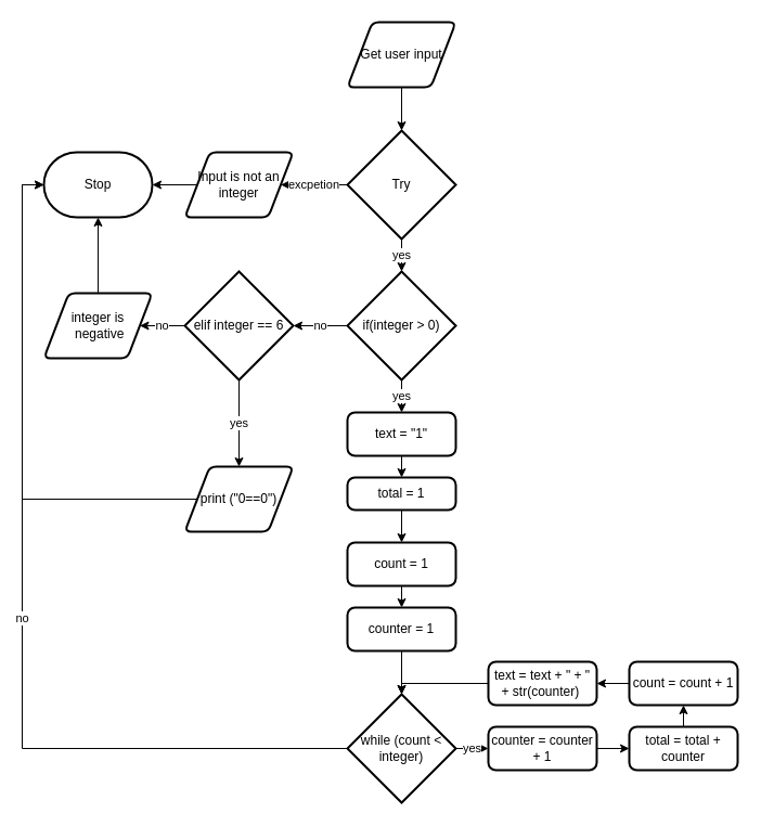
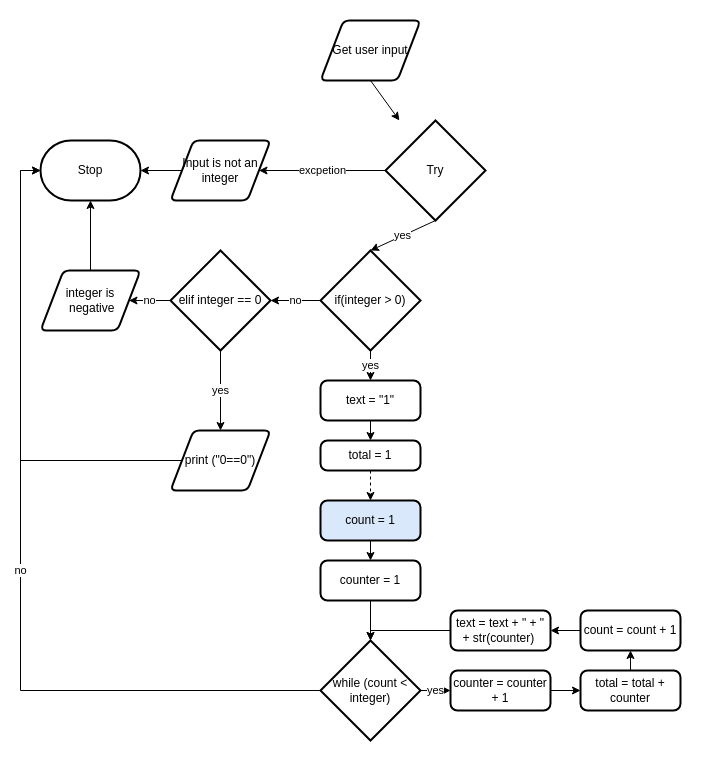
- <mxCell id="6" value="Try" style="strokeWidth=2;html=1;shape=mxgraph.flowchart.decision;whiteSpace=wrap;" vertex="1" parent="1"><mxGeometry x="320" y="120" width="100" height="100" as="geometry" /></mxCell>
+ <mxCell id="6" value="Try" style="strokeWidth=2;html=1;shape=mxgraph.flowchart.decision;whiteSpace=wrap;" vertex="1" parent="1"><mxGeometry x="385" y="120" width="100" height="100" as="geometry" /></mxCell>
- <mxCell id="31" value="elif integer == 6" style="strokeWidth=2;html=1;shape=mxgraph.flowchart.decision;whiteSpace=wrap;" vertex="1" parent="1"><mxGeometry x="170" y="250" width="100" height="100" as="geometry" /></mxCell>
+ <mxCell id="31" value="elif integer == 0" style="strokeWidth=2;html=1;shape=mxgraph.flowchart.decision;whiteSpace=wrap;" vertex="1" parent="1"><mxGeometry x="170" y="250" width="100" height="100" as="geometry" /></mxCell>
- <mxCell id="12" style="edgeStyle=none;html=1;exitX=0.5;exitY=1;exitDx=0;exitDy=0;entryX=0.5;entryY=0;entryDx=0;entryDy=0;" edge="1" parent="1" source="13" target="15"><mxGeometry relative="1" as="geometry" /></mxCell>
+ <mxCell id="12" style="edgeStyle=none;html=1;exitX=0.5;exitY=1;exitDx=0;exitDy=0;entryX=0.5;entryY=0;entryDx=0;entryDy=0;dashed=1;" edge="1" parent="1" source="13" target="15"><mxGeometry relative="1" as="geometry" /></mxCell>
- <mxCell id="15" value="count = 1" style="rounded=1;whiteSpace=wrap;html=1;absoluteArcSize=1;arcSize=14;strokeWidth=2;" vertex="1" parent="1"><mxGeometry x="320" y="500" width="100" height="40" as="geometry" /></mxCell>
+ <mxCell id="15" value="count = 1" style="rounded=1;whiteSpace=wrap;html=1;absoluteArcSize=1;arcSize=14;strokeWidth=2;fillColor=#dae8fc;" vertex="1" parent="1"><mxGeometry x="320" y="500" width="100" height="40" as="geometry" /></mxCell>
